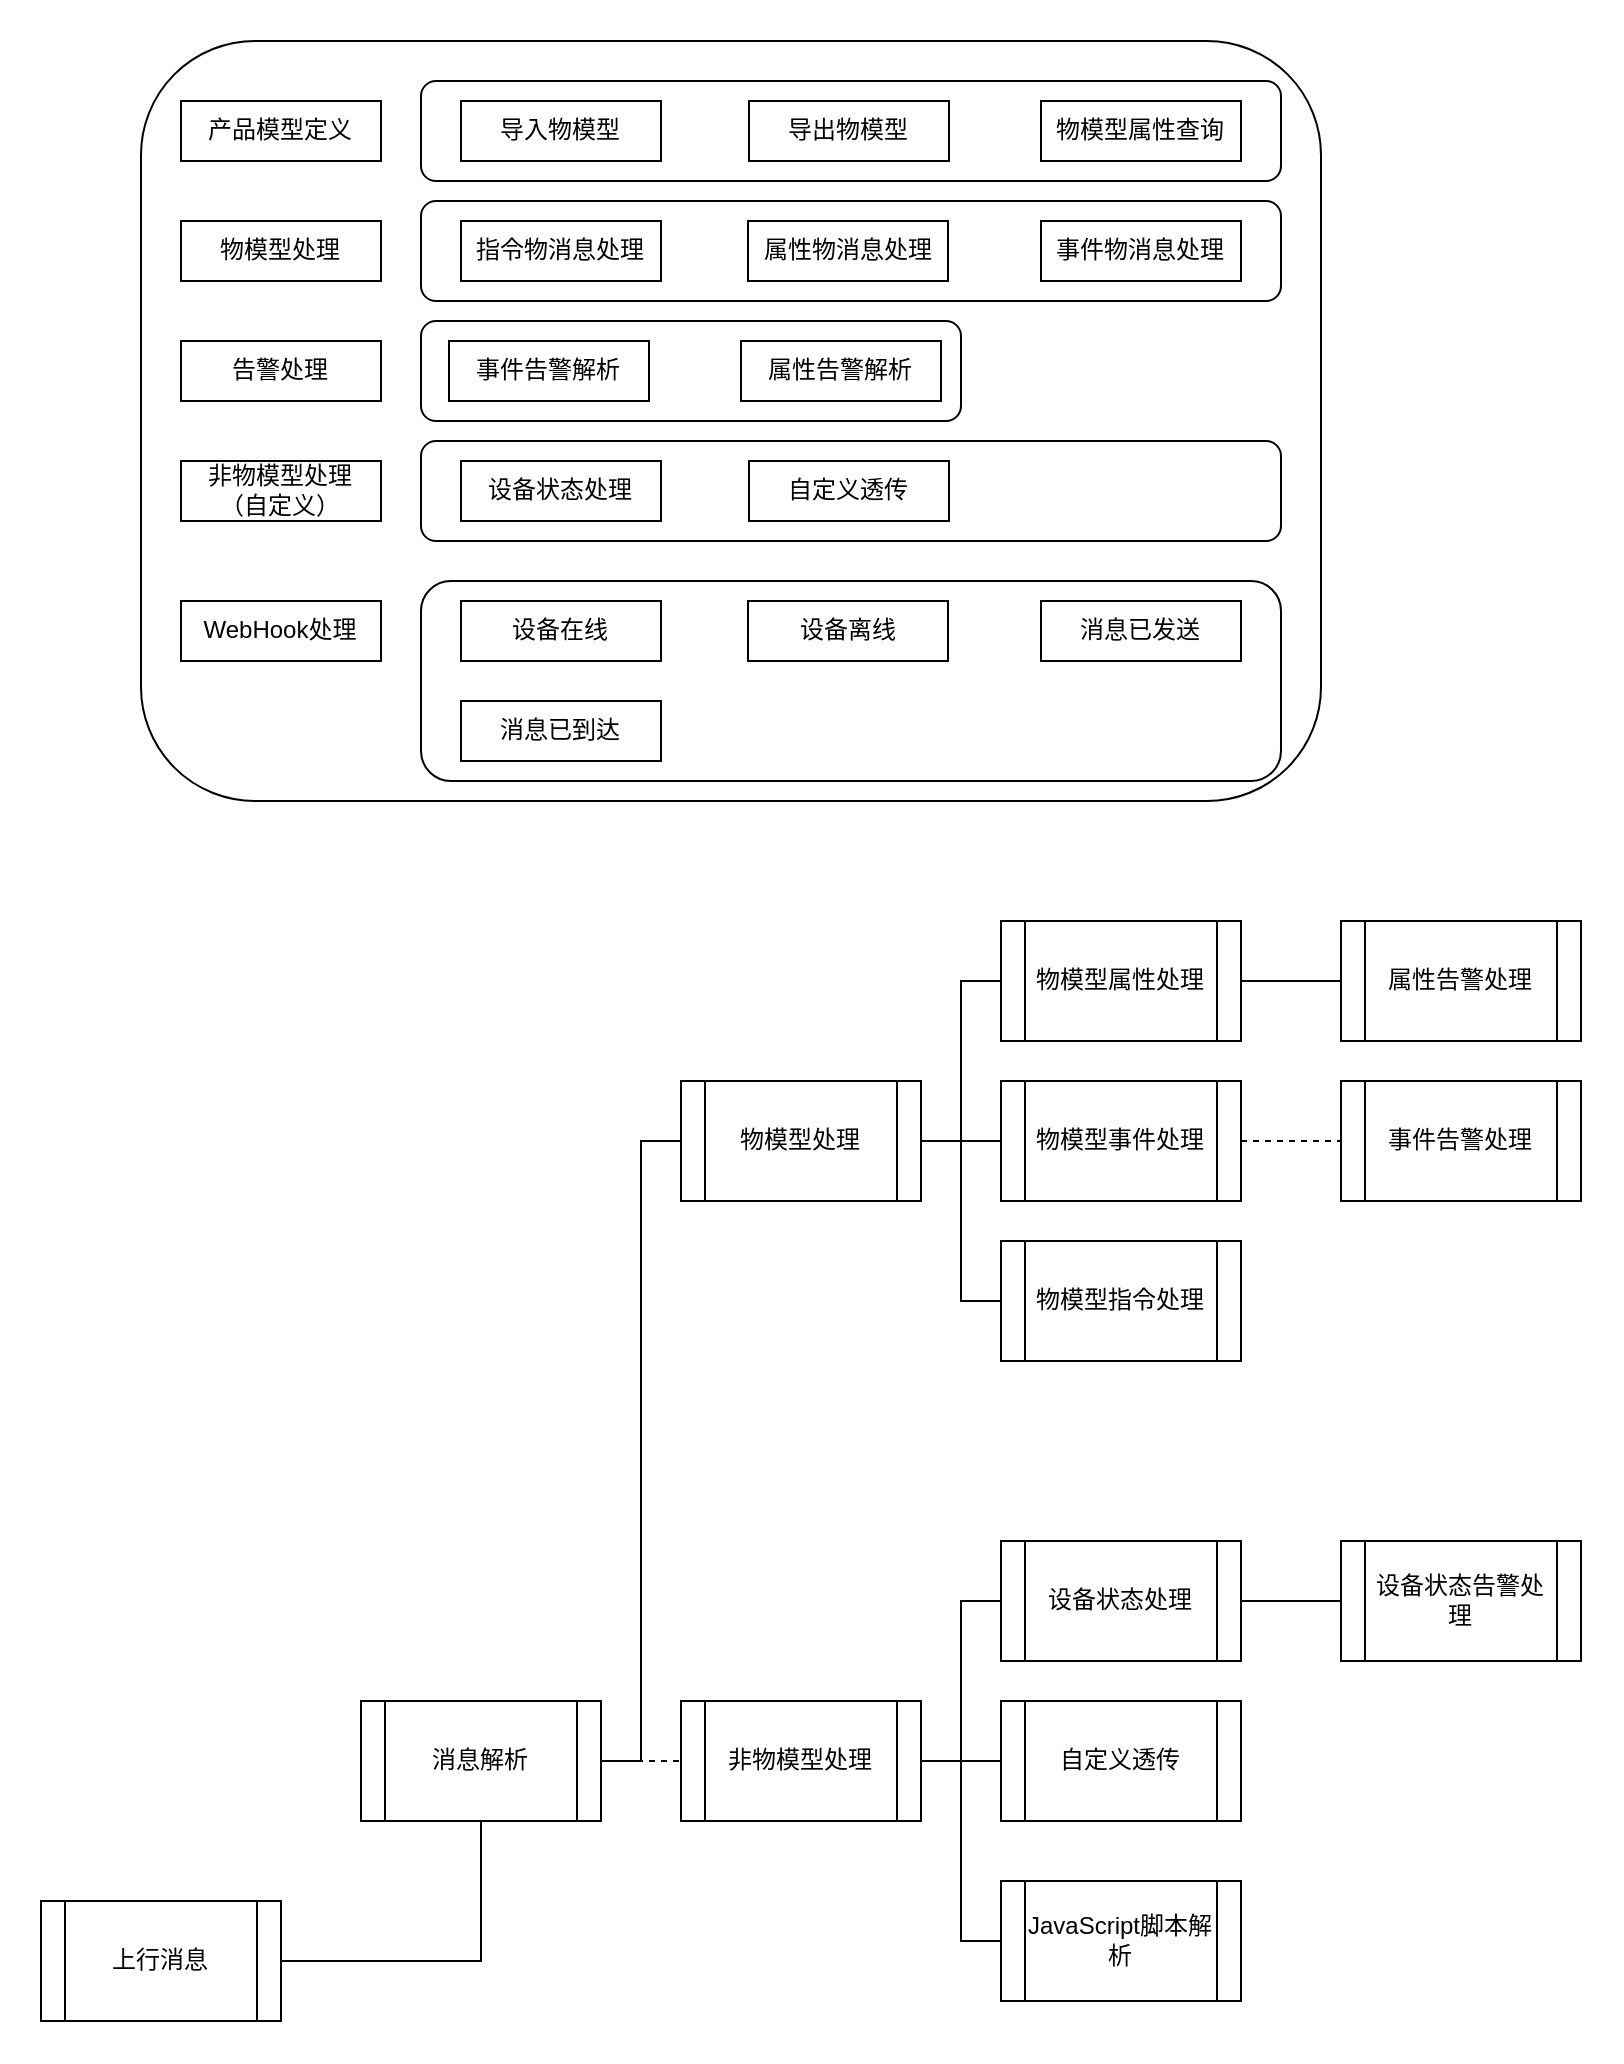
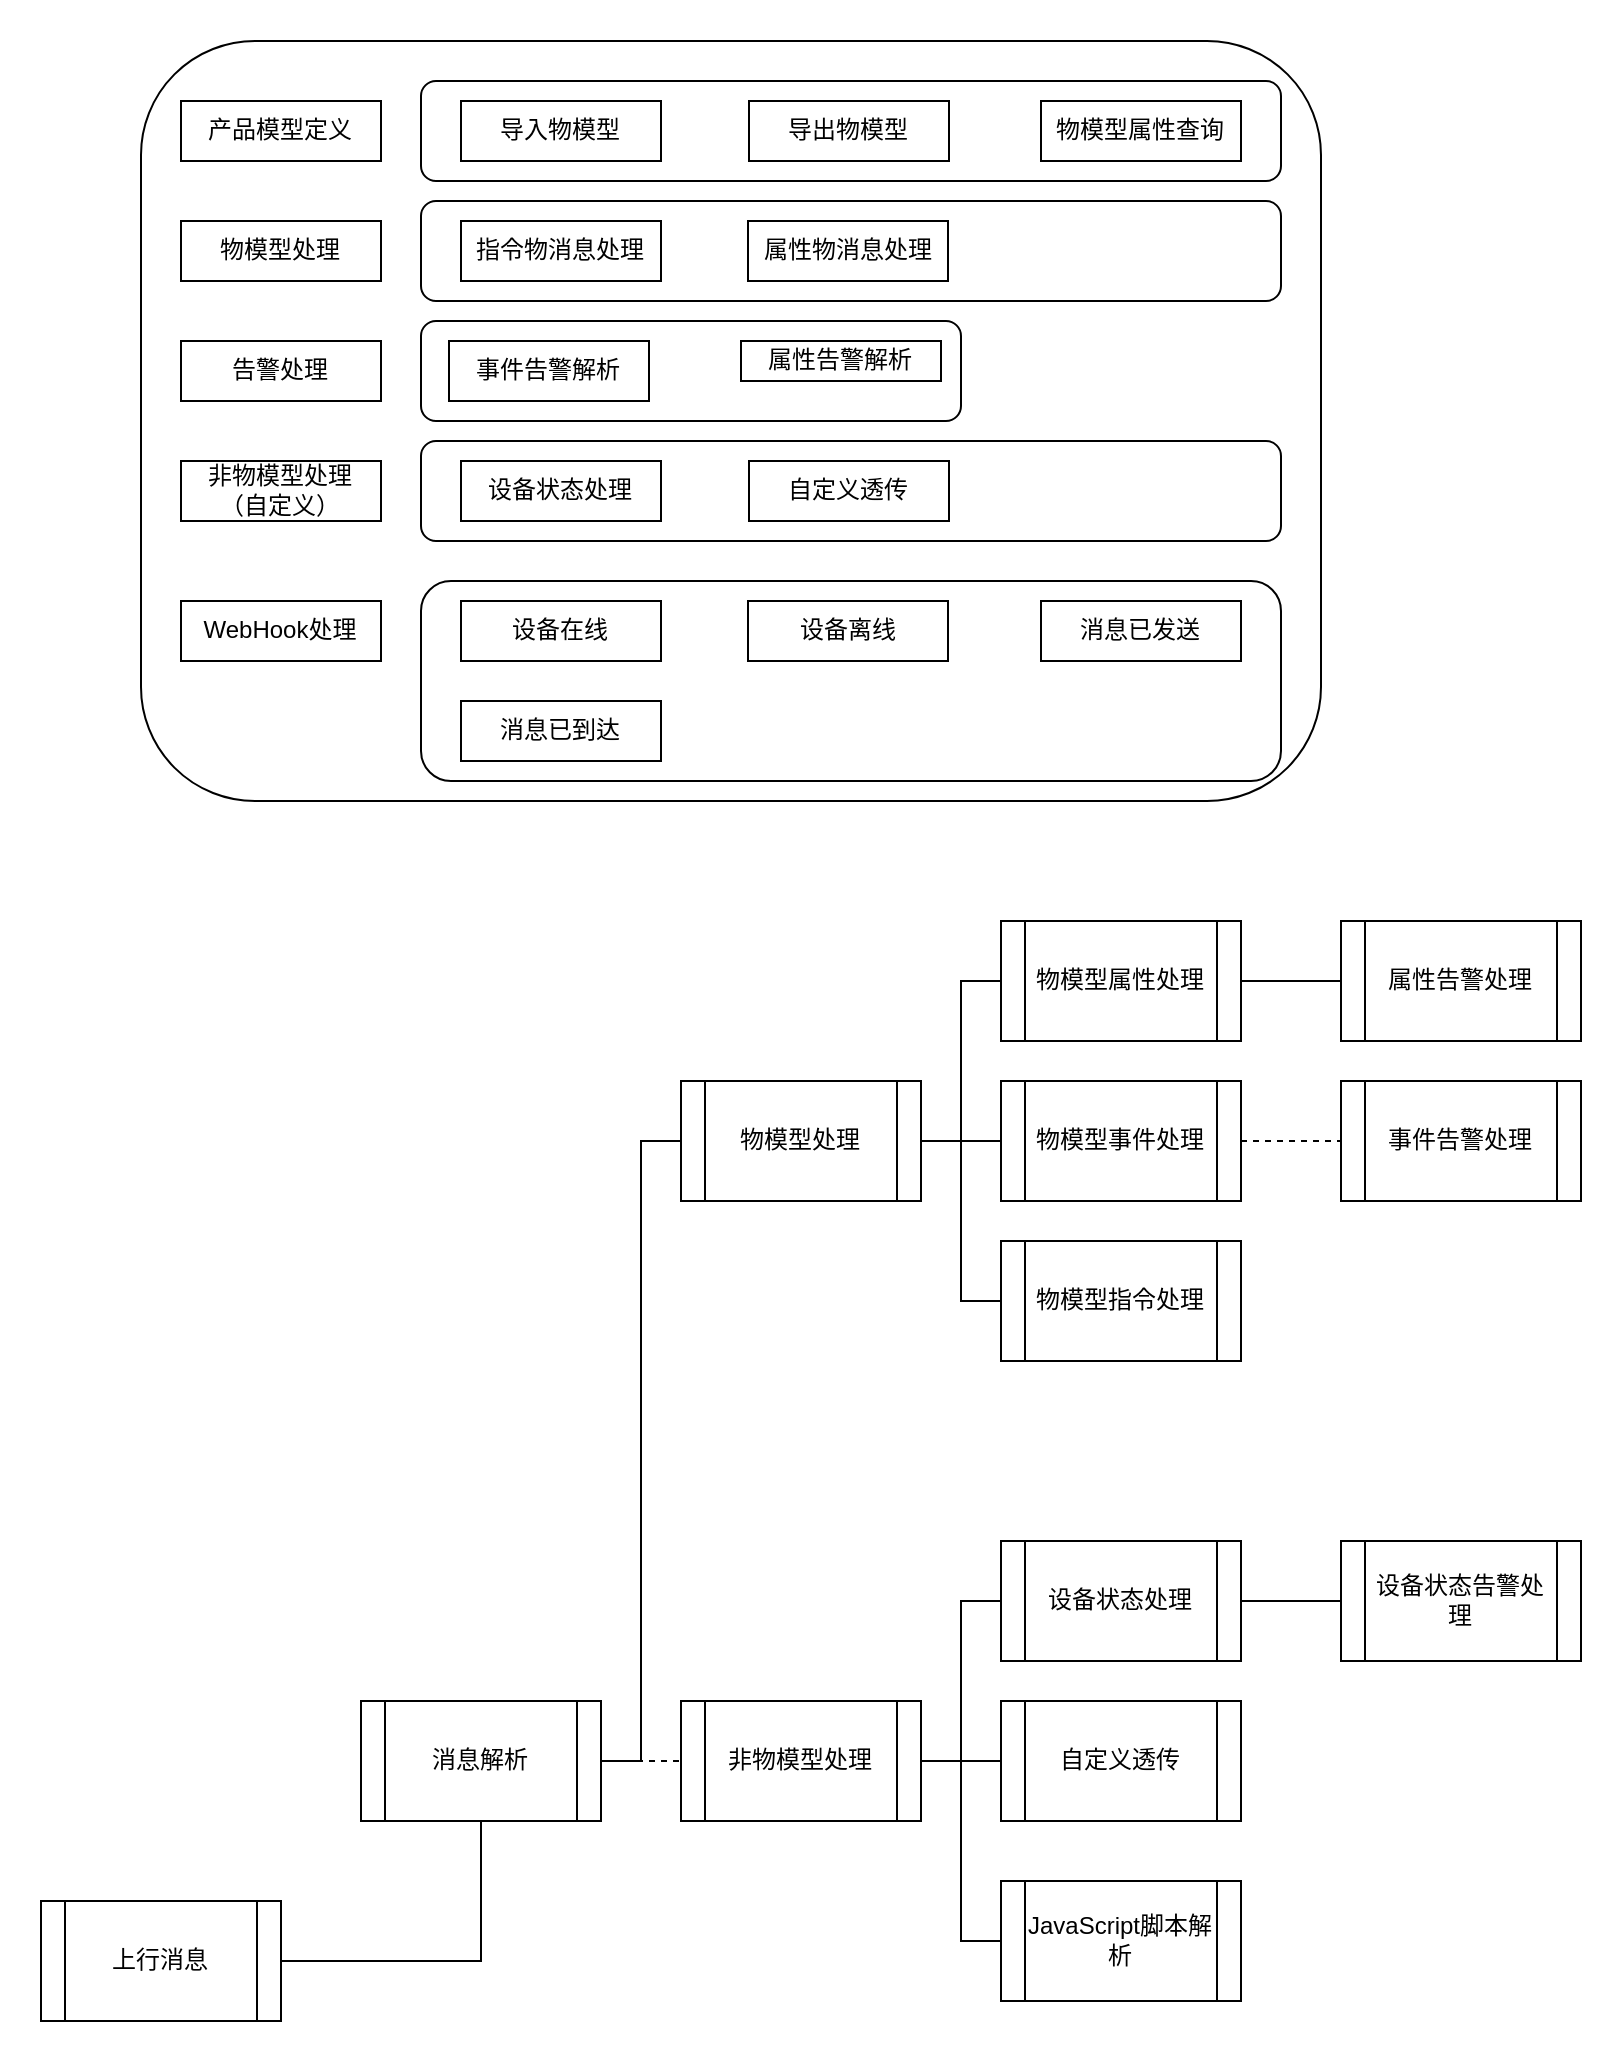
- <mxCell id="11" value="事件物消息处理" style="rounded=0;whiteSpace=wrap;html=1;" vertex="1" parent="1"><mxGeometry x="520" y="110" width="100" height="30" as="geometry" /></mxCell>
- <mxCell id="46" value="属性告警解析" style="rounded=0;whiteSpace=wrap;html=1;" vertex="1" parent="1"><mxGeometry x="370" y="170" width="100" height="30" as="geometry" /></mxCell>
+ <mxCell id="46" value="属性告警解析" style="rounded=0;whiteSpace=wrap;html=1;" vertex="1" parent="1"><mxGeometry x="370" y="170" width="100" height="20" as="geometry" /></mxCell>
